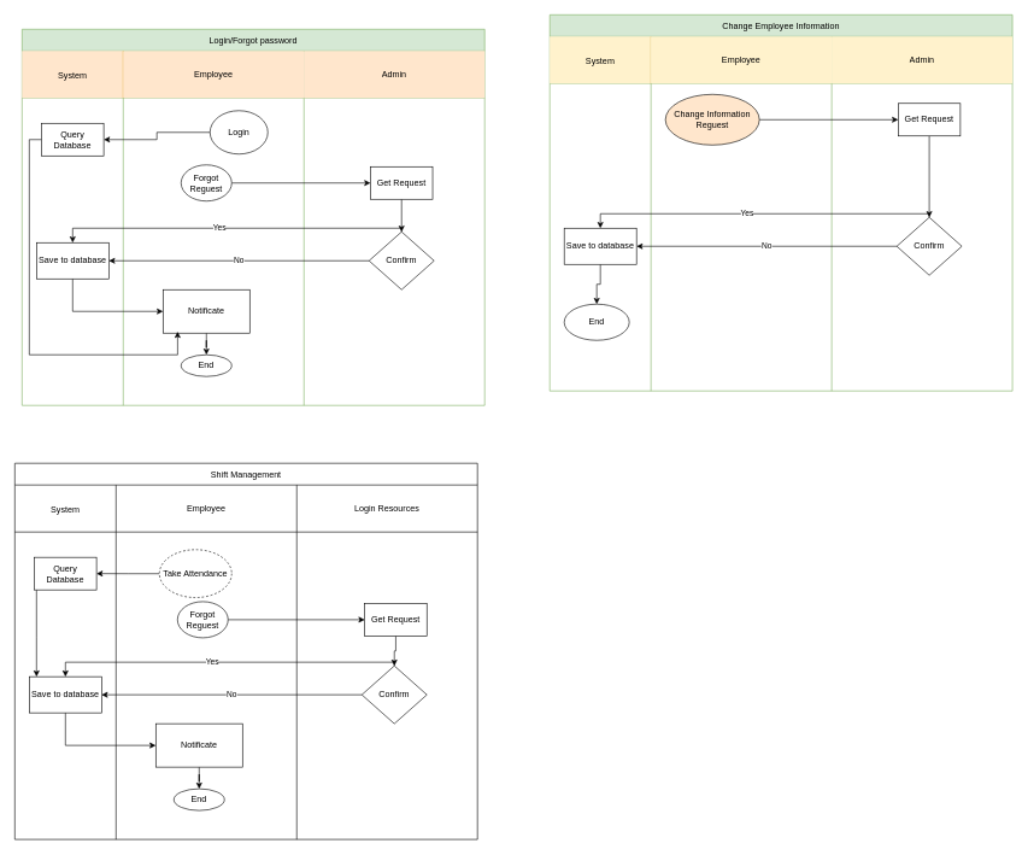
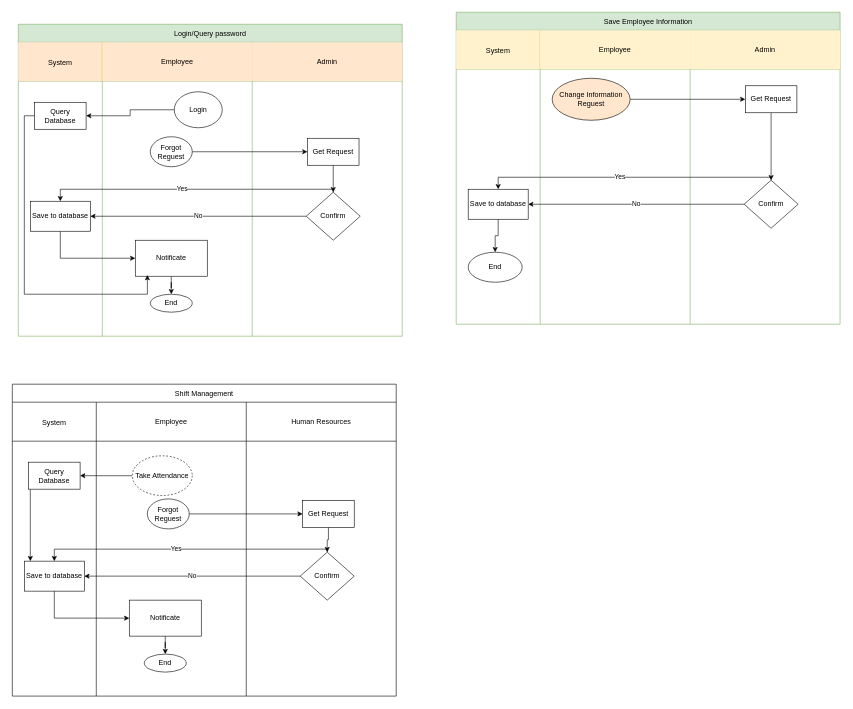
- <mxCell id="27" value="Change Employee Information" style="shape=table;startSize=30;container=1;collapsible=0;childLayout=tableLayout;fillColor=#d5e8d4;strokeColor=#82b366;" vertex="1" parent="1"><mxGeometry x="760" y="20" width="640" height="520" as="geometry" /></mxCell>
+ <mxCell id="27" value="Save Employee Information" style="shape=table;startSize=30;container=1;collapsible=0;childLayout=tableLayout;fillColor=#d5e8d4;strokeColor=#82b366;" vertex="1" parent="1"><mxGeometry x="760" y="20" width="640" height="520" as="geometry" /></mxCell>
- <mxCell id="2" value="Login/Forgot password" style="shape=table;startSize=30;container=1;collapsible=0;childLayout=tableLayout;fillColor=#d5e8d4;strokeColor=#82b366;" vertex="1" parent="1"><mxGeometry x="30" y="40" width="640" height="520" as="geometry" /></mxCell>
+ <mxCell id="2" value="Login/Query password" style="shape=table;startSize=30;container=1;collapsible=0;childLayout=tableLayout;fillColor=#d5e8d4;strokeColor=#82b366;" vertex="1" parent="1"><mxGeometry x="30" y="40" width="640" height="520" as="geometry" /></mxCell>
- <mxCell id="49" value="Login Resources" style="shape=partialRectangle;html=1;whiteSpace=wrap;connectable=0;strokeColor=inherit;overflow=hidden;fillColor=none;top=0;left=0;bottom=0;right=0;pointerEvents=1;" vertex="1" parent="47"><mxGeometry x="390" width="250" height="65" as="geometry"><mxRectangle width="250" height="65" as="alternateBounds" /></mxGeometry></mxCell>
+ <mxCell id="49" value="Human Resources" style="shape=partialRectangle;html=1;whiteSpace=wrap;connectable=0;strokeColor=inherit;overflow=hidden;fillColor=none;top=0;left=0;bottom=0;right=0;pointerEvents=1;" vertex="1" parent="47"><mxGeometry x="390" width="250" height="65" as="geometry"><mxRectangle width="250" height="65" as="alternateBounds" /></mxGeometry></mxCell>
